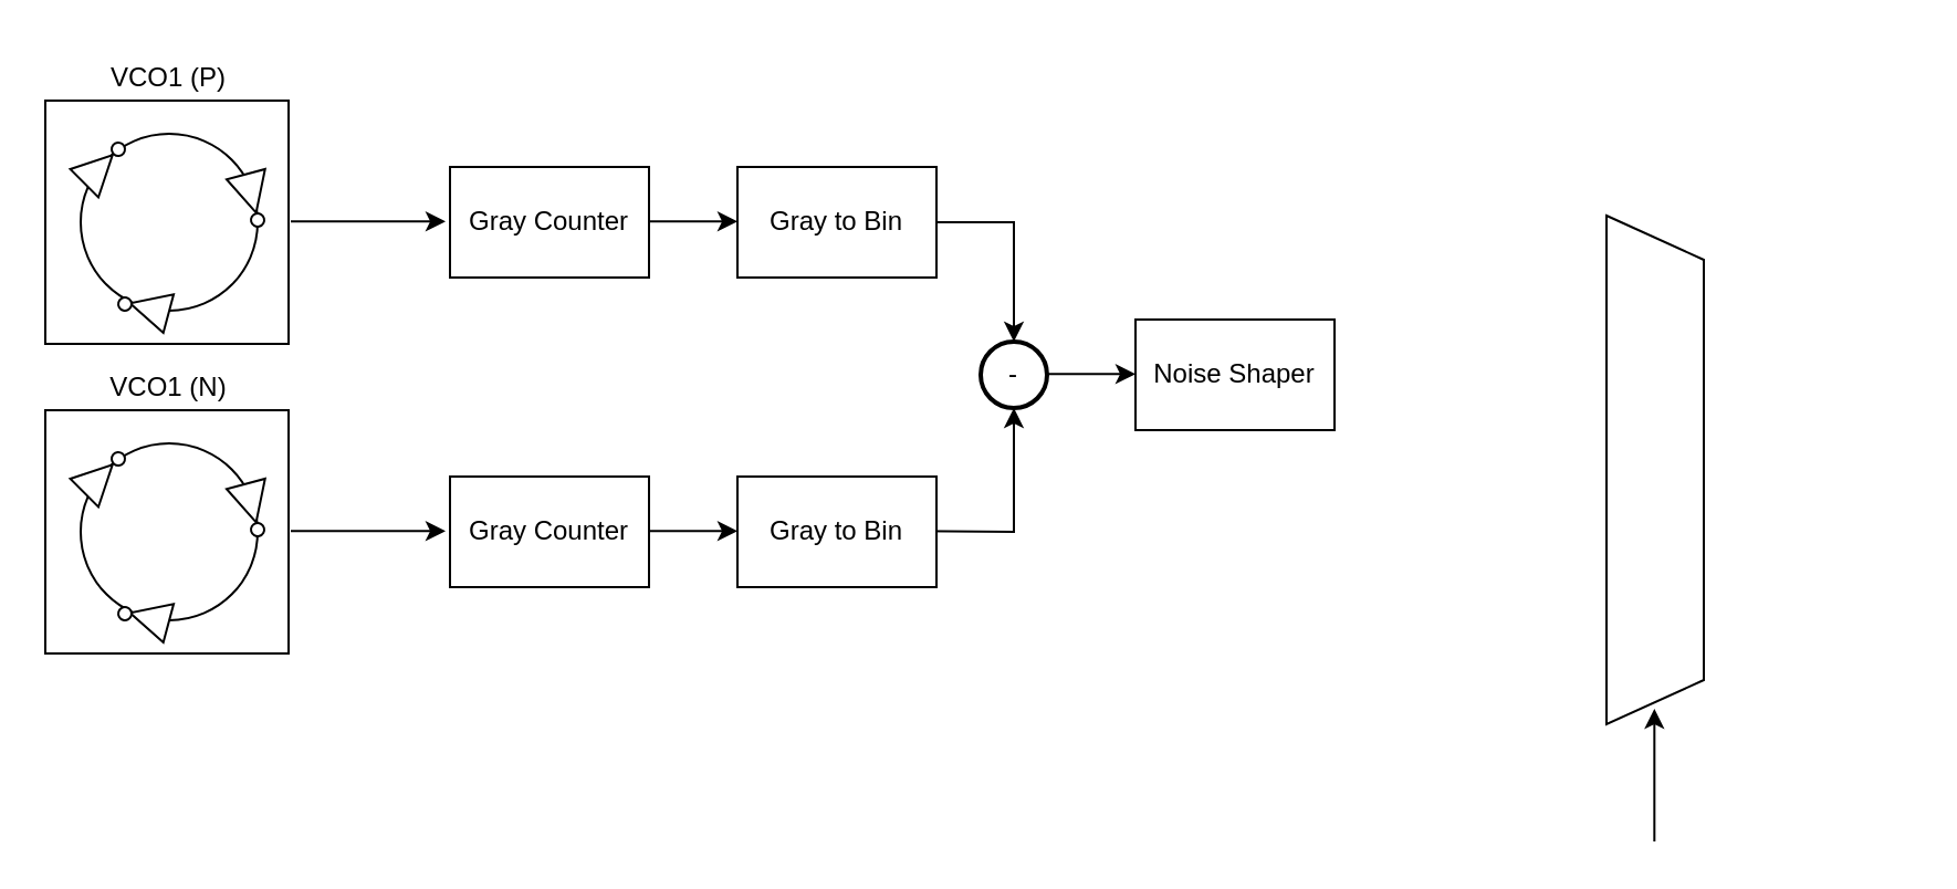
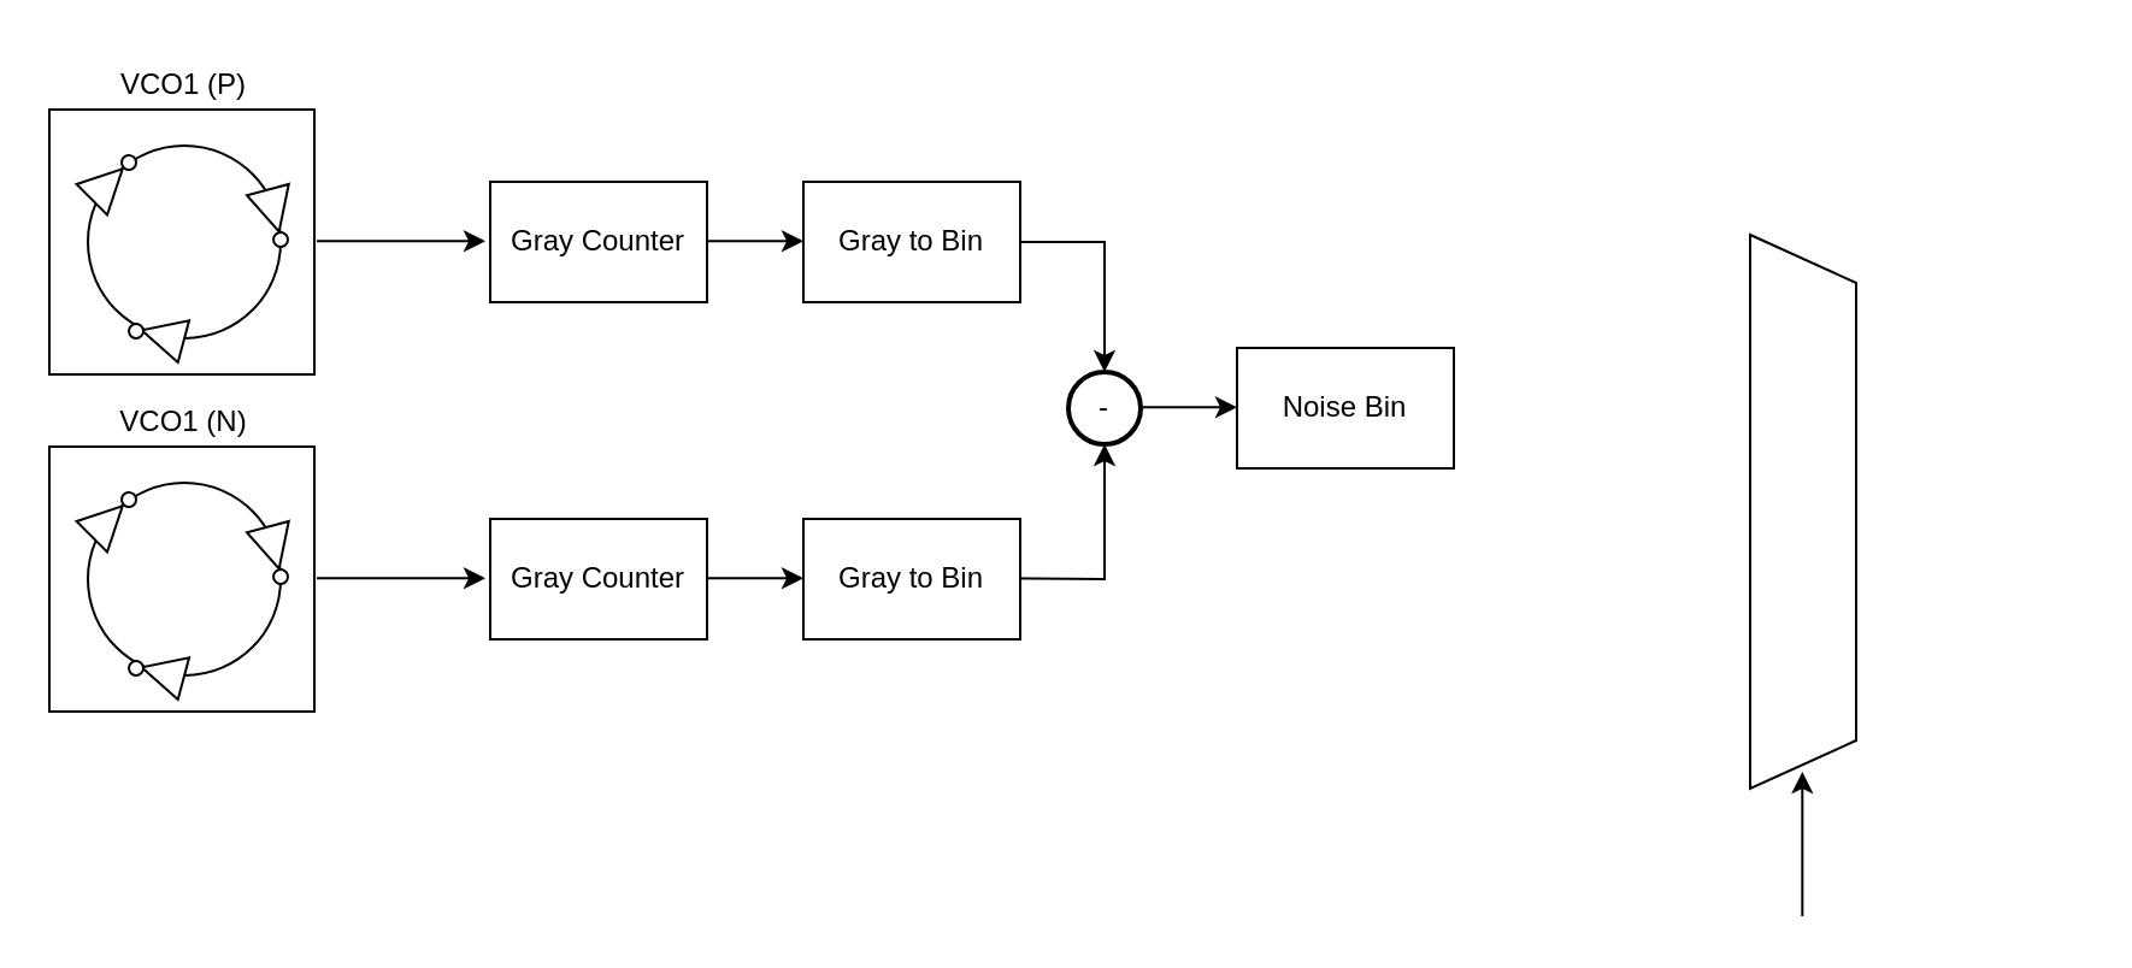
- <mxCell id="19" value="Noise Shaper" style="rounded=0;whiteSpace=wrap;html=1;" vertex="1" parent="1"><mxGeometry x="513" y="144" width="90" height="50" as="geometry" /></mxCell>
+ <mxCell id="19" value="Noise Bin" style="rounded=0;whiteSpace=wrap;html=1;" vertex="1" parent="1"><mxGeometry x="513" y="144" width="90" height="50" as="geometry" /></mxCell>
